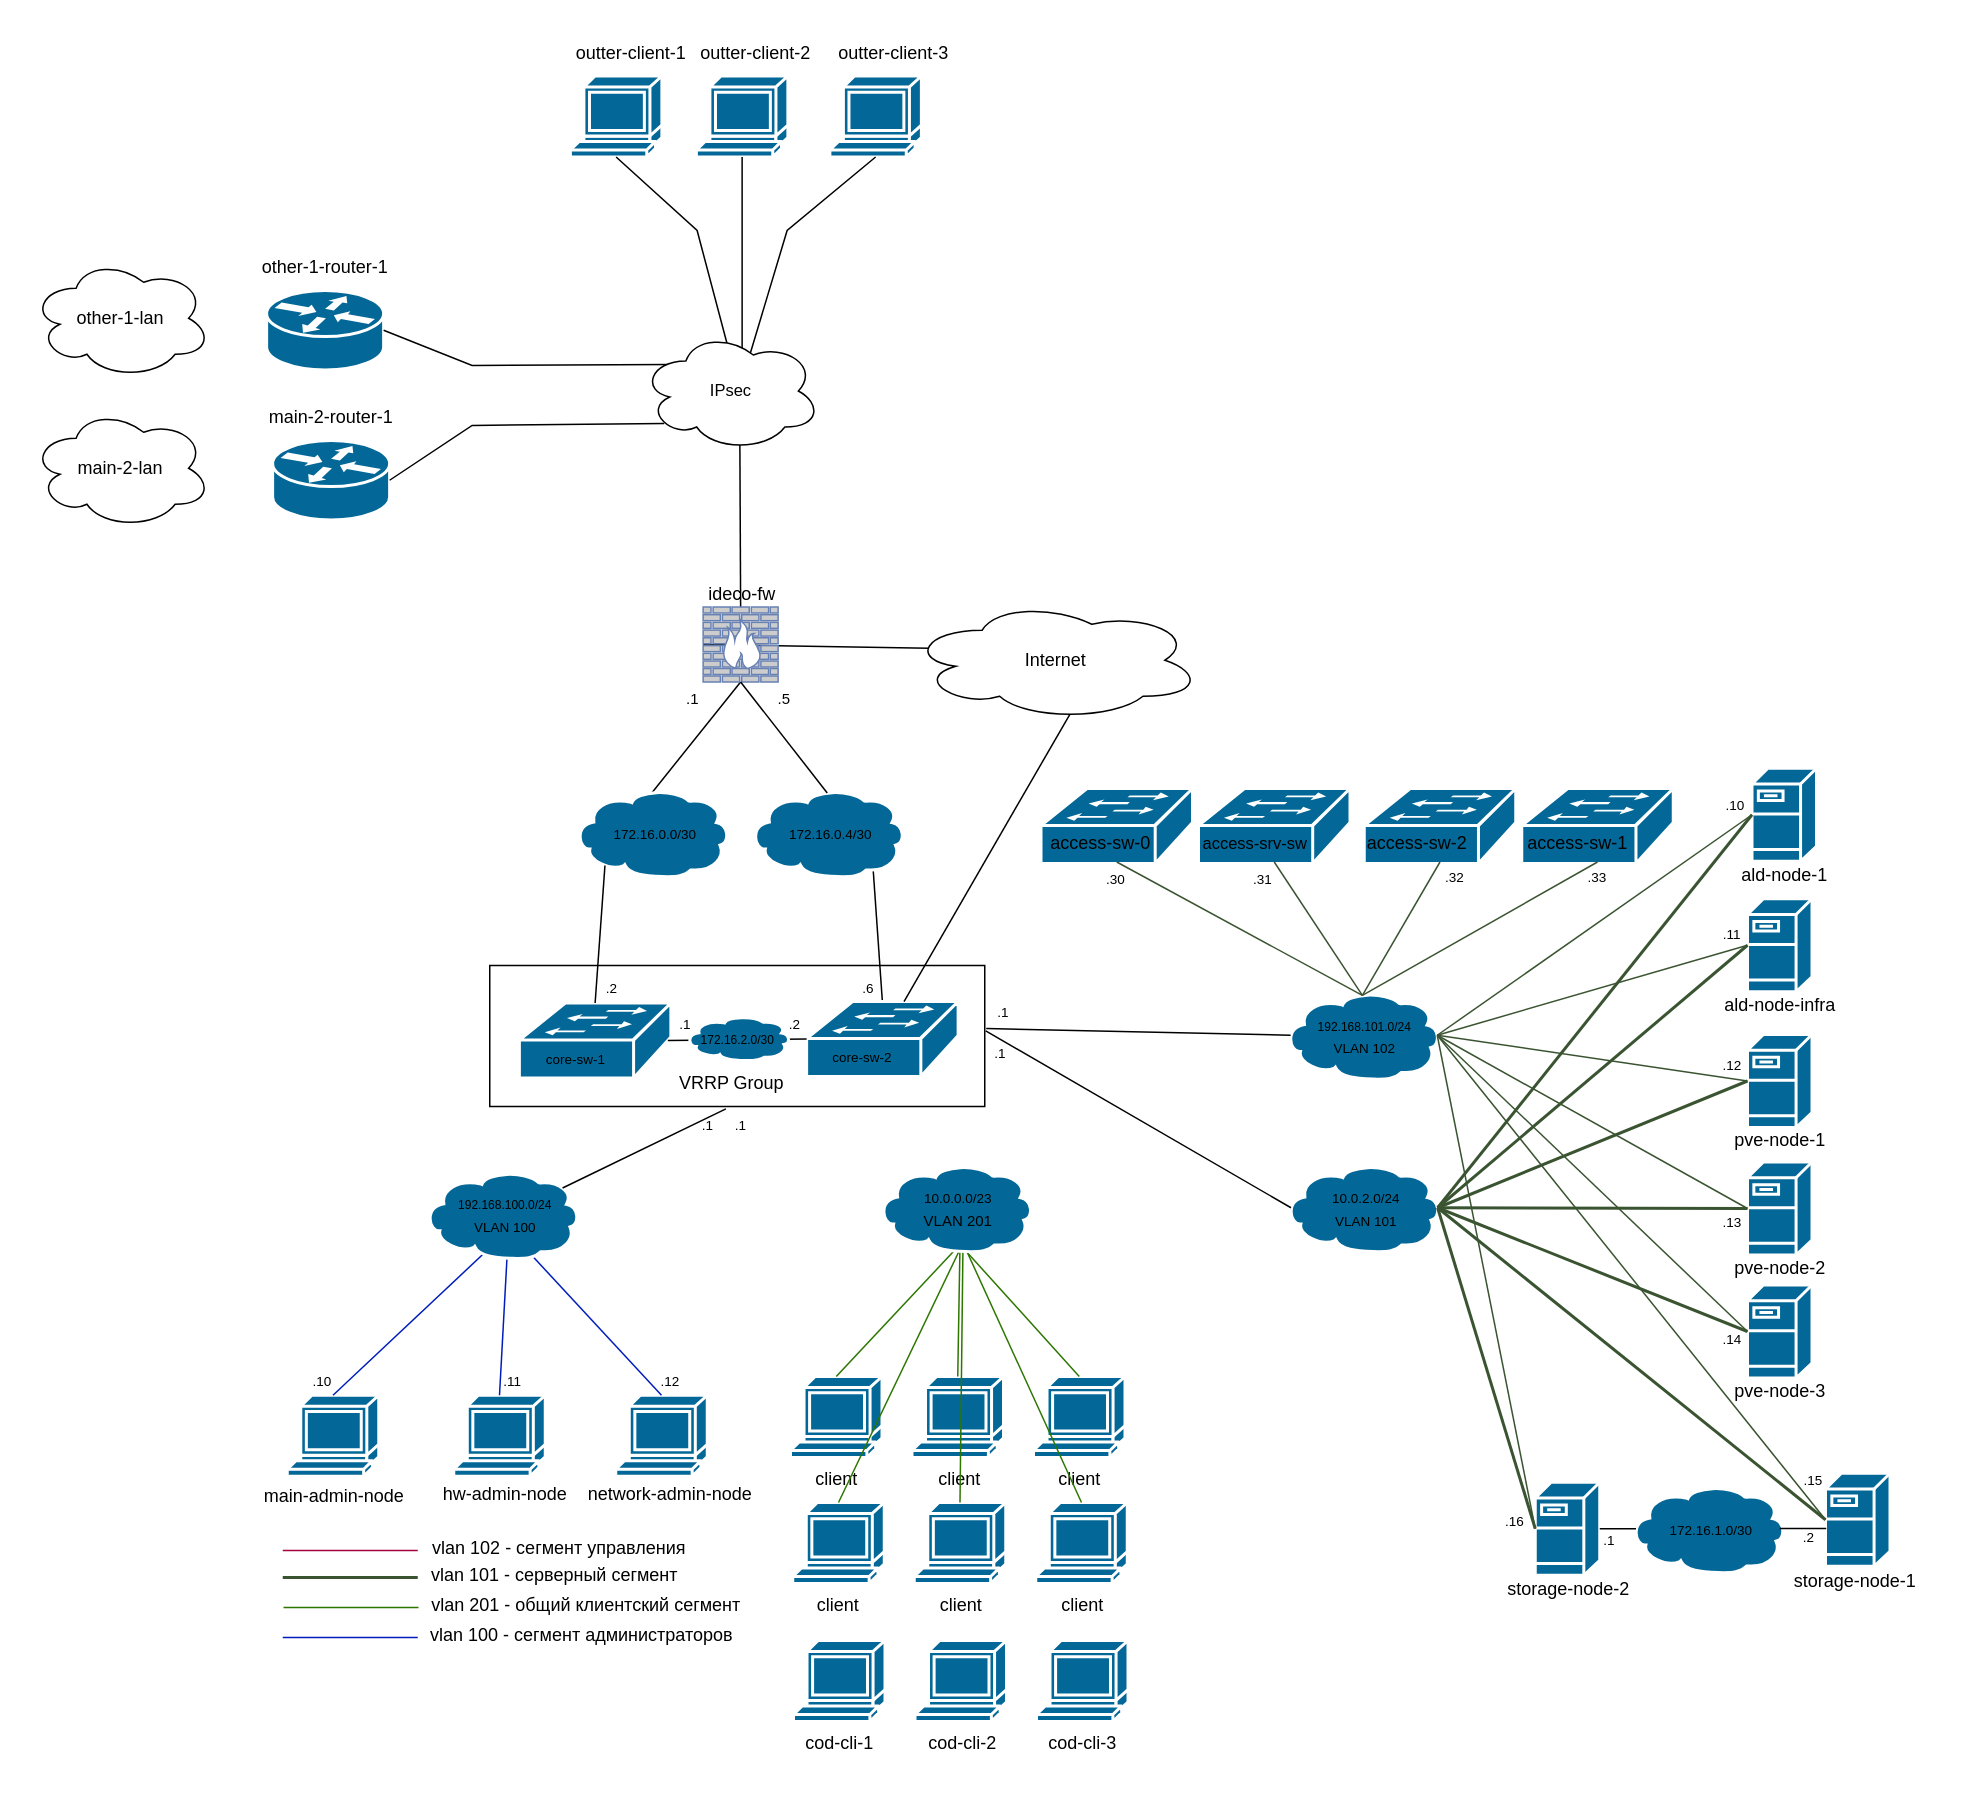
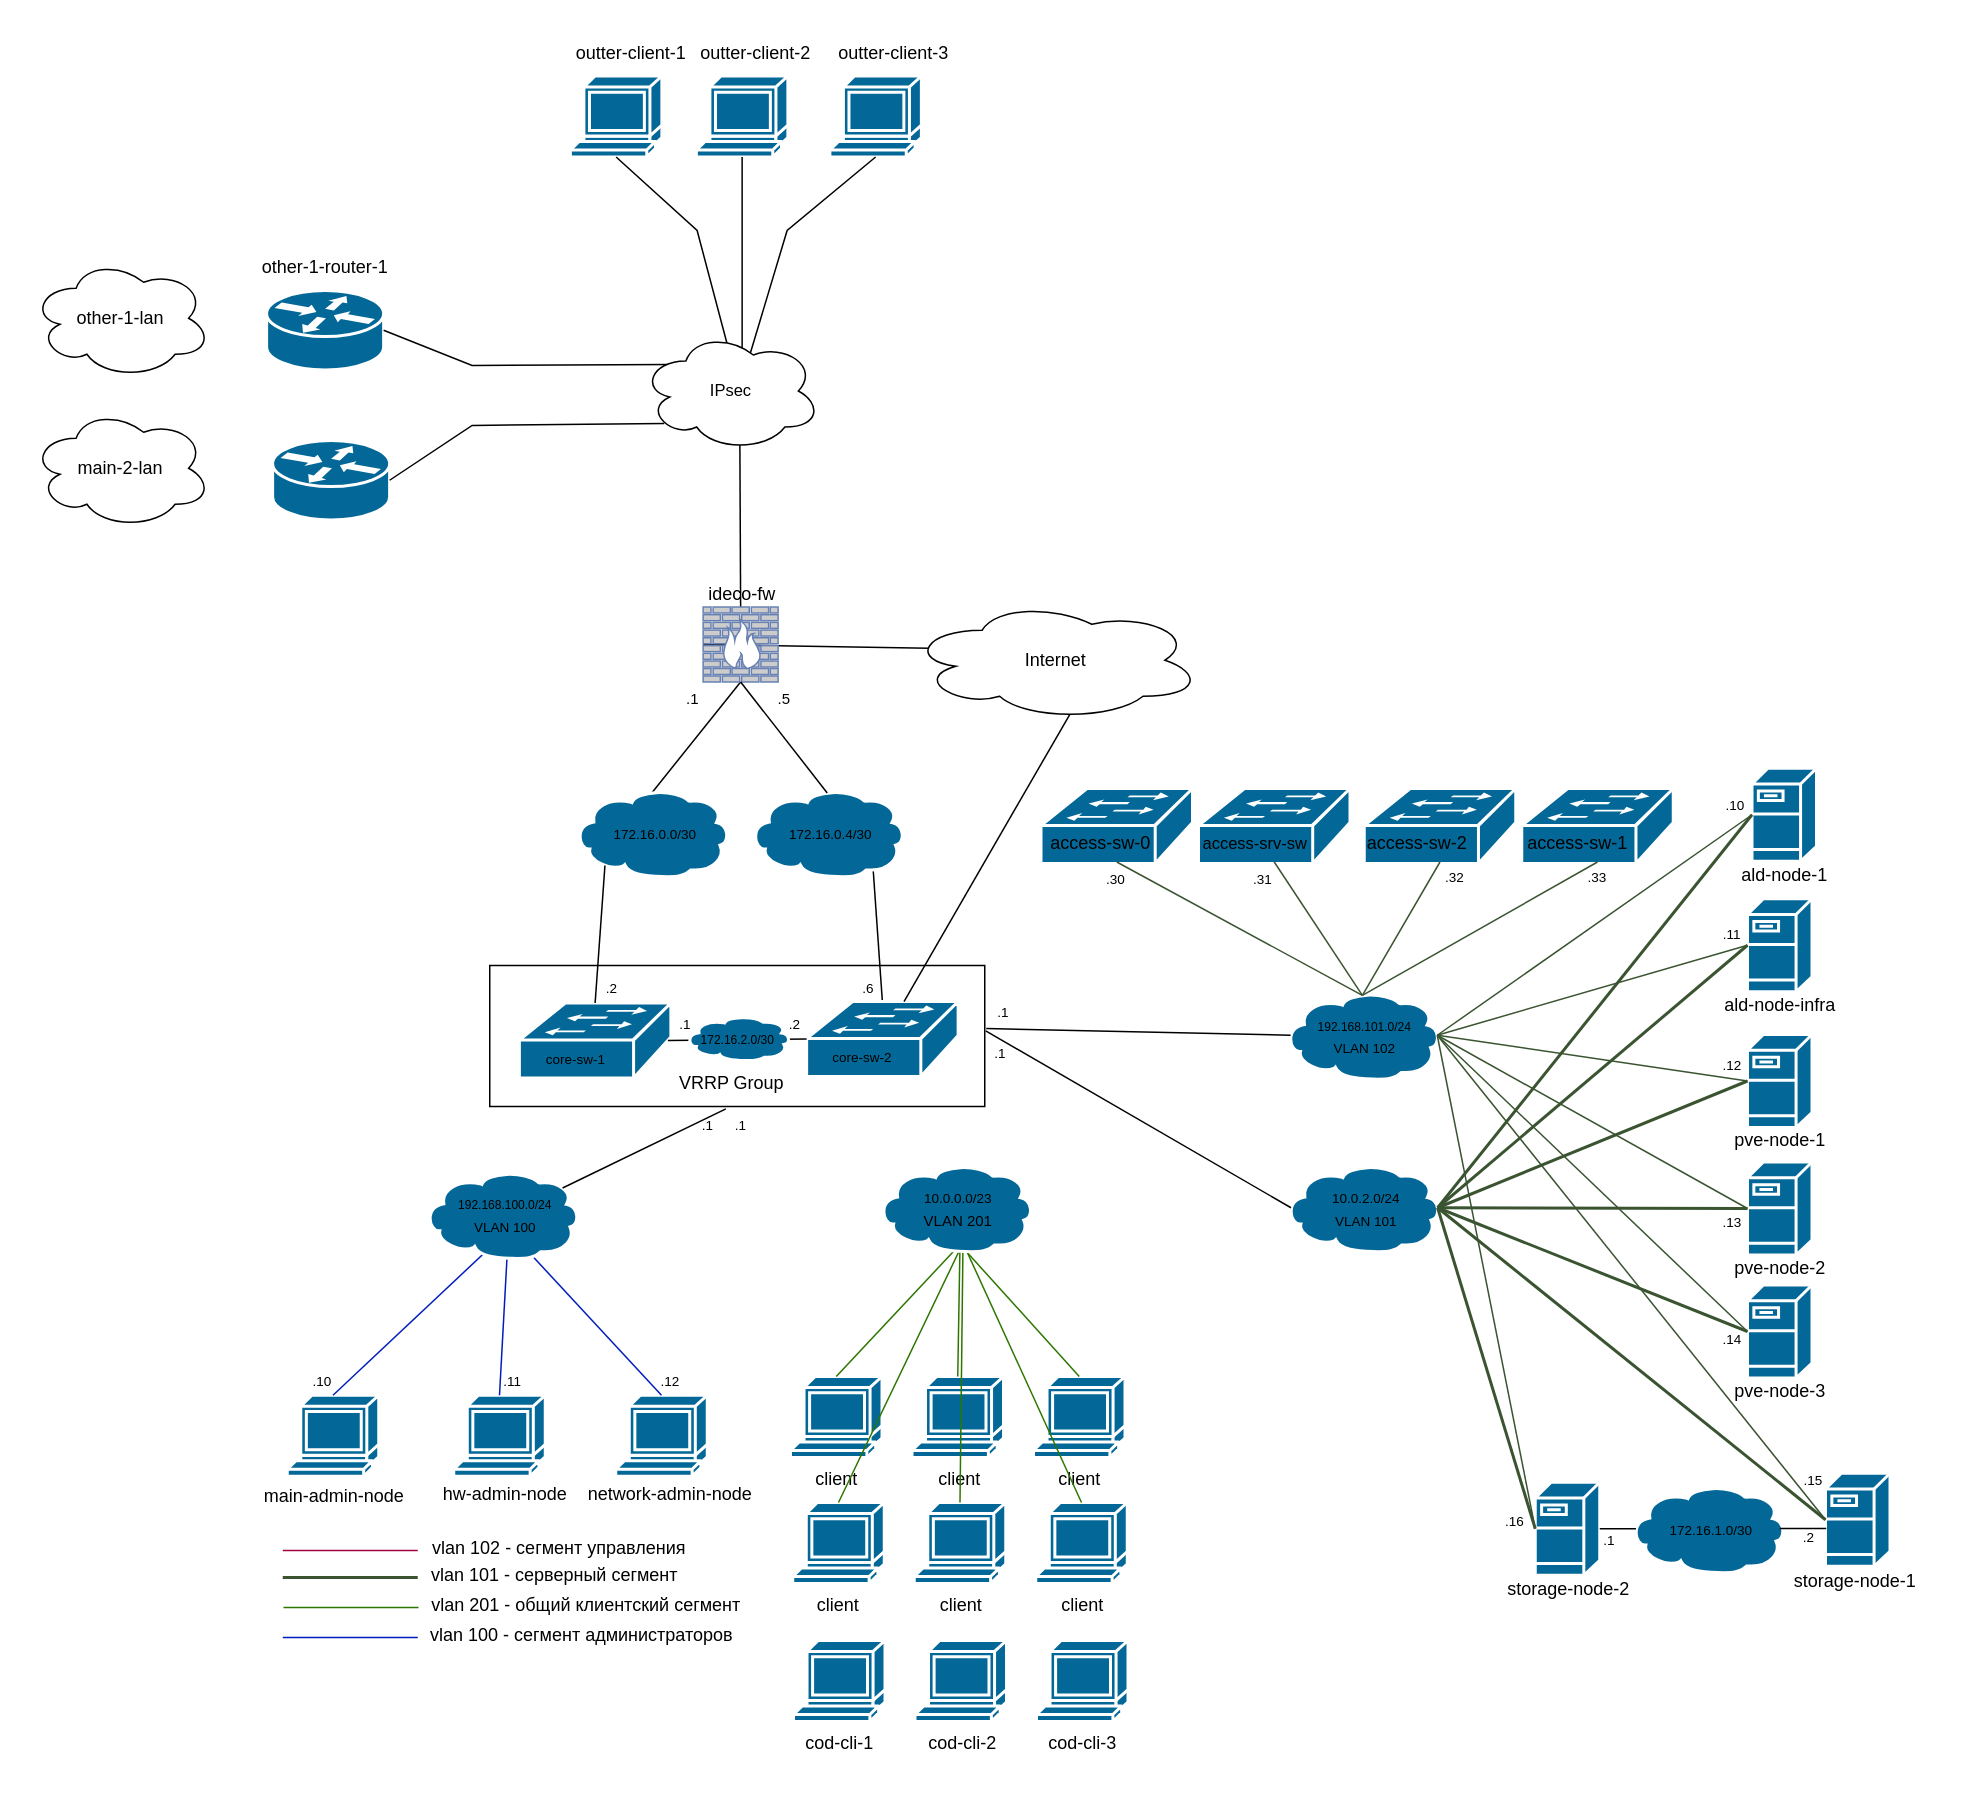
- <mxCell id="61" value="main-2-router-1" style="text;html=1;align=center;verticalAlign=middle;resizable=0;points=[];autosize=1;strokeColor=none;fillColor=none;" parent="1" vertex="1"><mxGeometry x="165.25" y="263" width="110" height="30" as="geometry" /></mxCell>
